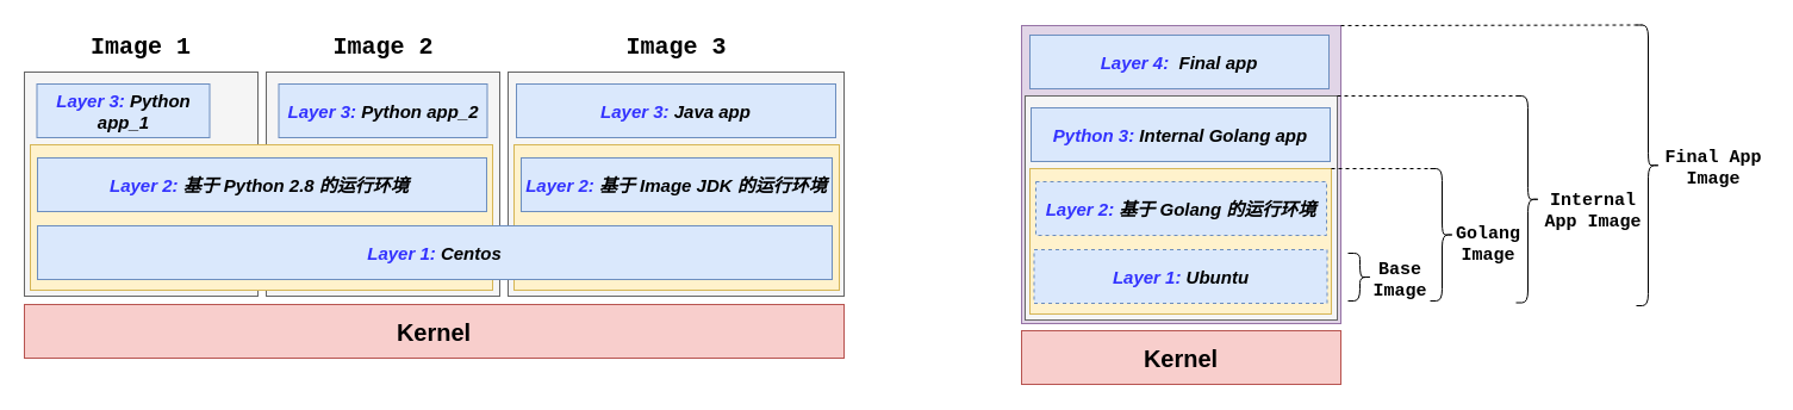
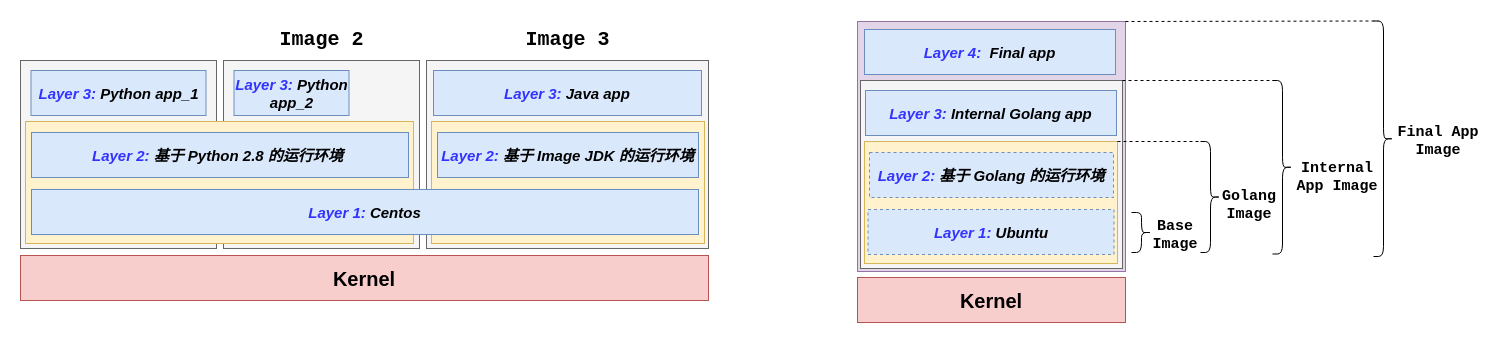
- <mxCell id="33" value="&lt;b&gt;&lt;font style=&quot;font-size: 20px&quot;&gt;Image 1&lt;/font&gt;&lt;/b&gt;" style="text;html=1;strokeColor=none;fillColor=none;align=center;verticalAlign=middle;whiteSpace=wrap;rounded=0;fontFamily=Courier New;" vertex="1" parent="1"><mxGeometry x="70.25" y="29" width="95.5" height="20" as="geometry" /></mxCell>
- <mxCell id="17" value="&lt;b&gt;&lt;font style=&quot;font-size: 15px&quot;&gt;&lt;i&gt;&lt;font color=&quot;#3333ff&quot;&gt;Layer 3:&amp;nbsp;&lt;/font&gt;&lt;/i&gt;&lt;/font&gt;&lt;/b&gt;&lt;b&gt;&lt;font style=&quot;font-size: 15px&quot;&gt;&lt;i&gt;Python app_1&lt;/i&gt;&lt;/font&gt;&lt;/b&gt;" style="rounded=0;whiteSpace=wrap;html=1;fillColor=#dae8fc;strokeColor=#6c8ebf;" vertex="1" parent="1"><mxGeometry x="30.5" y="70" width="145" height="45" as="geometry" /></mxCell>
+ <mxCell id="17" value="&lt;b&gt;&lt;font style=&quot;font-size: 15px&quot;&gt;&lt;i&gt;&lt;font color=&quot;#3333ff&quot;&gt;Layer 3:&amp;nbsp;&lt;/font&gt;&lt;/i&gt;&lt;/font&gt;&lt;/b&gt;&lt;b&gt;&lt;font style=&quot;font-size: 15px&quot;&gt;&lt;i&gt;Python app_1&lt;/i&gt;&lt;/font&gt;&lt;/b&gt;" style="rounded=0;whiteSpace=wrap;html=1;fillColor=#dae8fc;strokeColor=#6c8ebf;" vertex="1" parent="1"><mxGeometry x="30.5" y="70" width="175" height="45" as="geometry" /></mxCell>
- <mxCell id="6" value="&lt;b&gt;&lt;font style=&quot;font-size: 15px&quot;&gt;&lt;i&gt;&lt;font color=&quot;#3333ff&quot;&gt;Layer 3:&amp;nbsp;&lt;/font&gt;&lt;/i&gt;&lt;/font&gt;&lt;/b&gt;&lt;b&gt;&lt;font style=&quot;font-size: 15px&quot;&gt;&lt;i&gt;Python app_2&lt;/i&gt;&lt;/font&gt;&lt;/b&gt;" style="rounded=0;whiteSpace=wrap;html=1;fillColor=#dae8fc;strokeColor=#6c8ebf;" vertex="1" parent="1"><mxGeometry x="233.5" y="70" width="175" height="45" as="geometry" /></mxCell>
+ <mxCell id="6" value="&lt;b&gt;&lt;font style=&quot;font-size: 15px&quot;&gt;&lt;i&gt;&lt;font color=&quot;#3333ff&quot;&gt;Layer 3:&amp;nbsp;&lt;/font&gt;&lt;/i&gt;&lt;/font&gt;&lt;/b&gt;&lt;b&gt;&lt;font style=&quot;font-size: 15px&quot;&gt;&lt;i&gt;Python app_2&lt;/i&gt;&lt;/font&gt;&lt;/b&gt;" style="rounded=0;whiteSpace=wrap;html=1;fillColor=#dae8fc;strokeColor=#6c8ebf;" vertex="1" parent="1"><mxGeometry x="233.5" y="70" width="115" height="45" as="geometry" /></mxCell>
- <mxCell id="19" value="&lt;b&gt;&lt;font style=&quot;font-size: 15px&quot;&gt;&lt;i&gt;&lt;font color=&quot;#3333ff&quot;&gt;Python 3: &lt;/font&gt;Internal&lt;font color=&quot;#3333ff&quot;&gt;&amp;nbsp;&lt;/font&gt;Golang&lt;/i&gt;&lt;/font&gt;&lt;/b&gt;&lt;b&gt;&lt;font style=&quot;font-size: 15px&quot;&gt;&lt;i&gt;&amp;nbsp;app&lt;/i&gt;&lt;/font&gt;&lt;/b&gt;" style="rounded=0;whiteSpace=wrap;html=1;fillColor=#dae8fc;strokeColor=#6c8ebf;" vertex="1" parent="1"><mxGeometry x="865" y="90" width="251" height="45" as="geometry" /></mxCell>
+ <mxCell id="19" value="&lt;b&gt;&lt;font style=&quot;font-size: 15px&quot;&gt;&lt;i&gt;&lt;font color=&quot;#3333ff&quot;&gt;Layer 3: &lt;/font&gt;Internal&lt;font color=&quot;#3333ff&quot;&gt;&amp;nbsp;&lt;/font&gt;Golang&lt;/i&gt;&lt;/font&gt;&lt;/b&gt;&lt;b&gt;&lt;font style=&quot;font-size: 15px&quot;&gt;&lt;i&gt;&amp;nbsp;app&lt;/i&gt;&lt;/font&gt;&lt;/b&gt;" style="rounded=0;whiteSpace=wrap;html=1;fillColor=#dae8fc;strokeColor=#6c8ebf;" vertex="1" parent="1"><mxGeometry x="865" y="90" width="251" height="45" as="geometry" /></mxCell>
